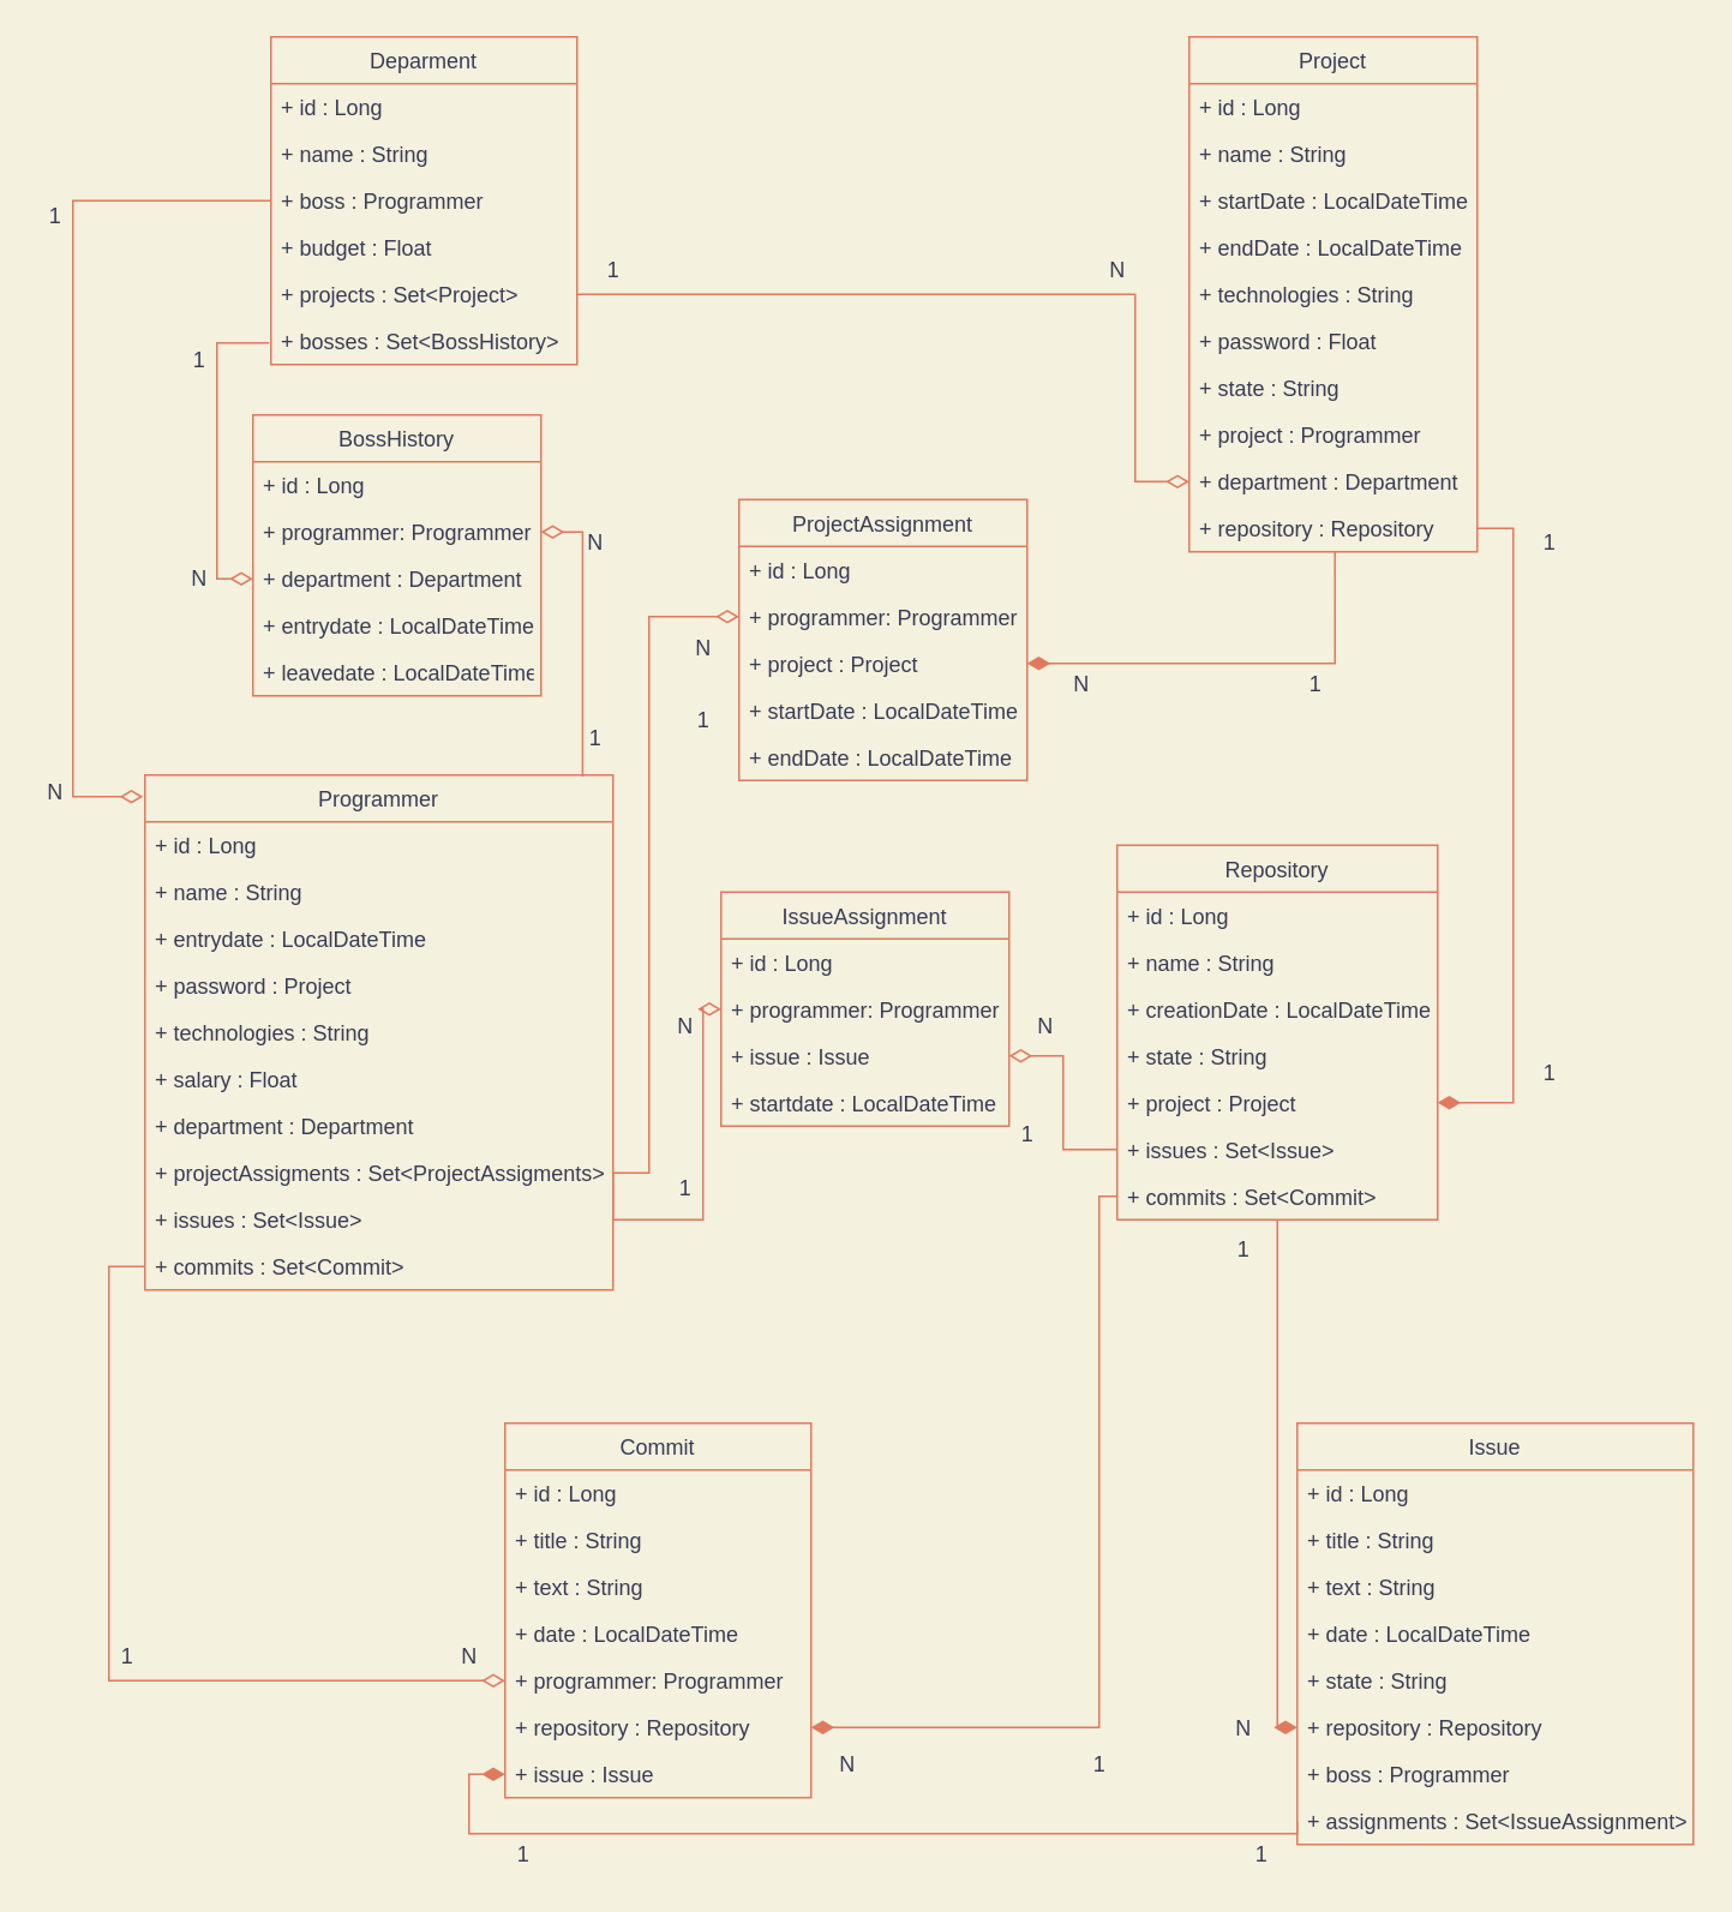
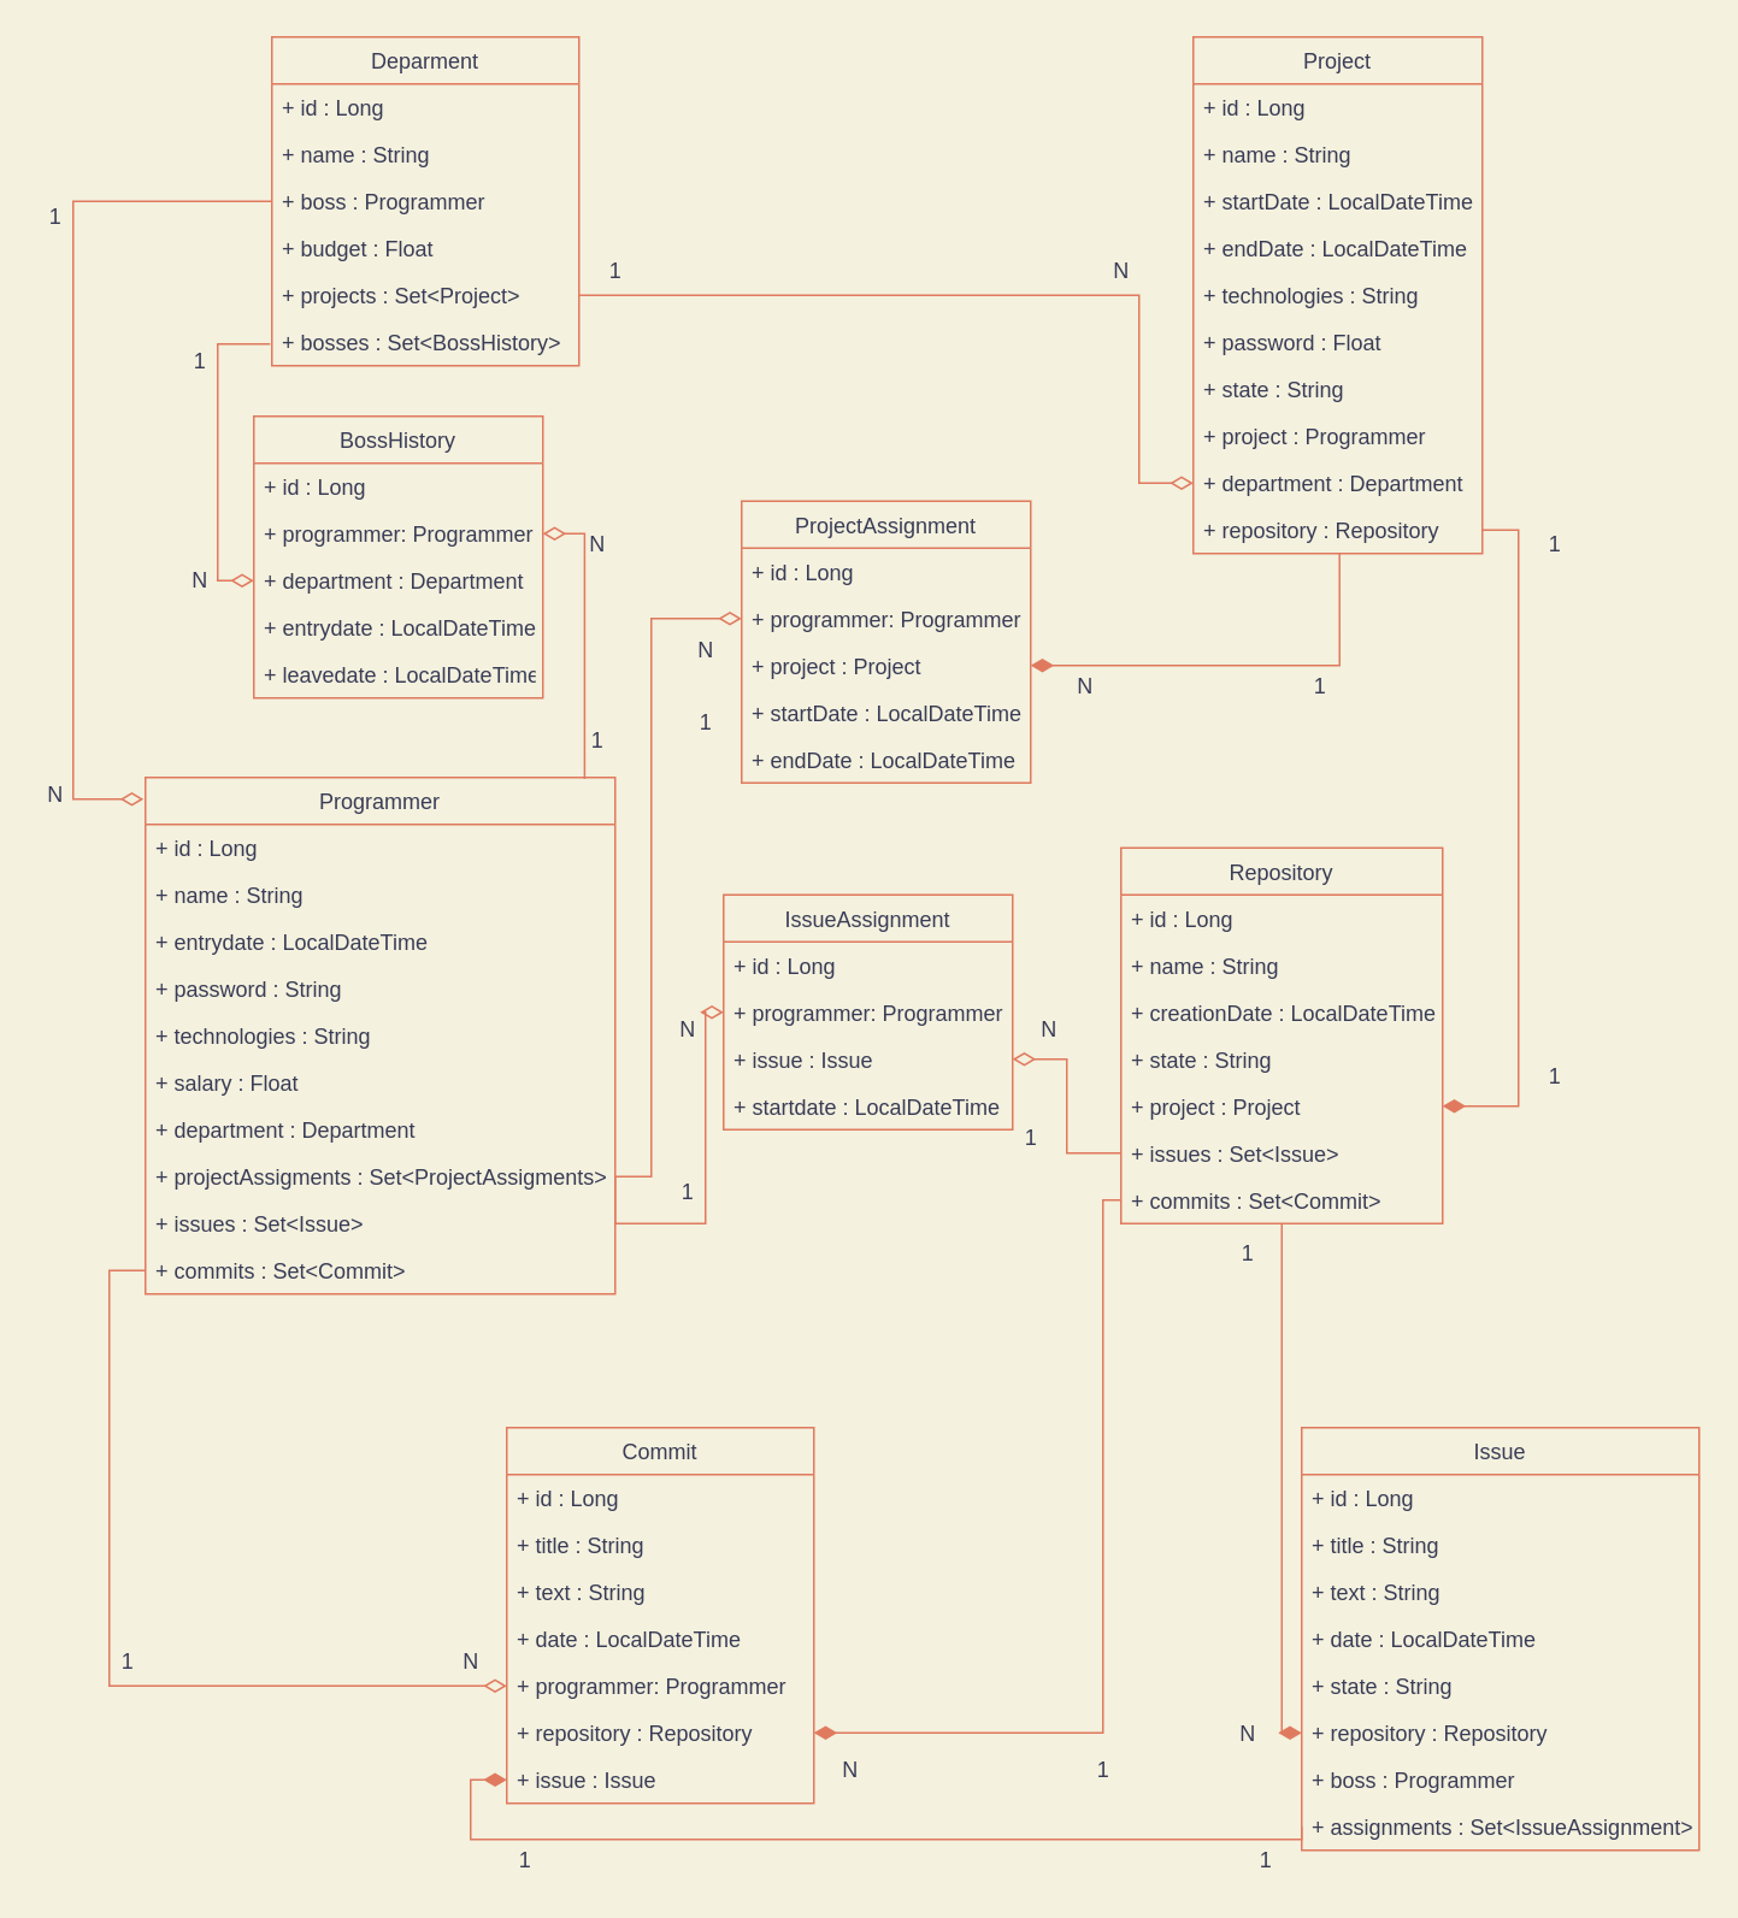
- <mxCell id="93" value="+ password : Project" style="text;strokeColor=none;fillColor=none;align=left;verticalAlign=top;spacingLeft=4;spacingRight=4;overflow=hidden;rotatable=0;points=[[0,0.5],[1,0.5]];portConstraint=eastwest;fontColor=#393C56;" vertex="1" parent="89"><mxGeometry y="104" width="260" height="26" as="geometry" /></mxCell>
+ <mxCell id="93" value="+ password : String" style="text;strokeColor=none;fillColor=none;align=left;verticalAlign=top;spacingLeft=4;spacingRight=4;overflow=hidden;rotatable=0;points=[[0,0.5],[1,0.5]];portConstraint=eastwest;fontColor=#393C56;" vertex="1" parent="89"><mxGeometry y="104" width="260" height="26" as="geometry" /></mxCell>
